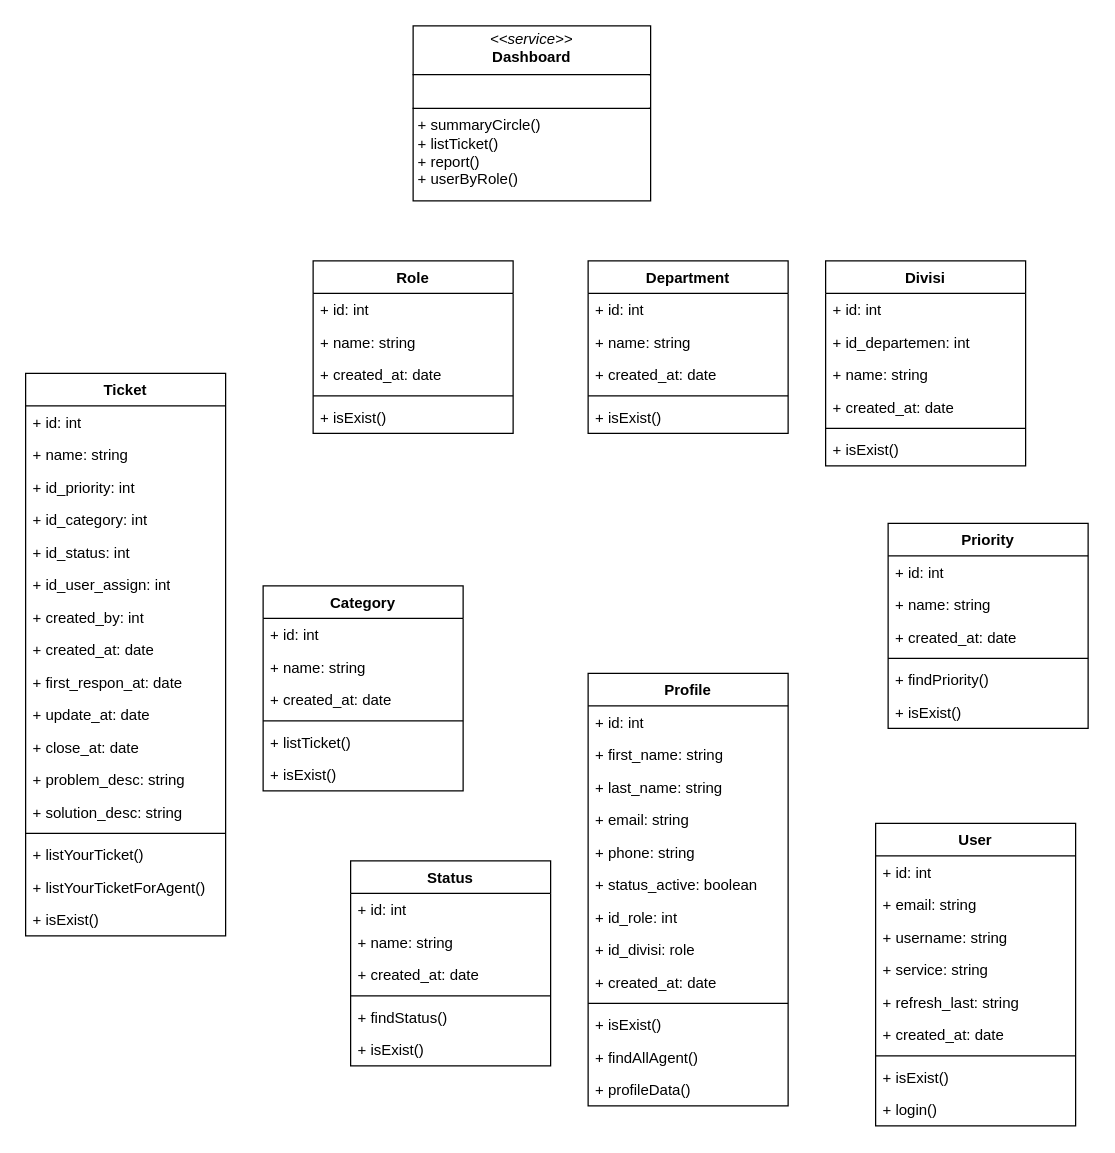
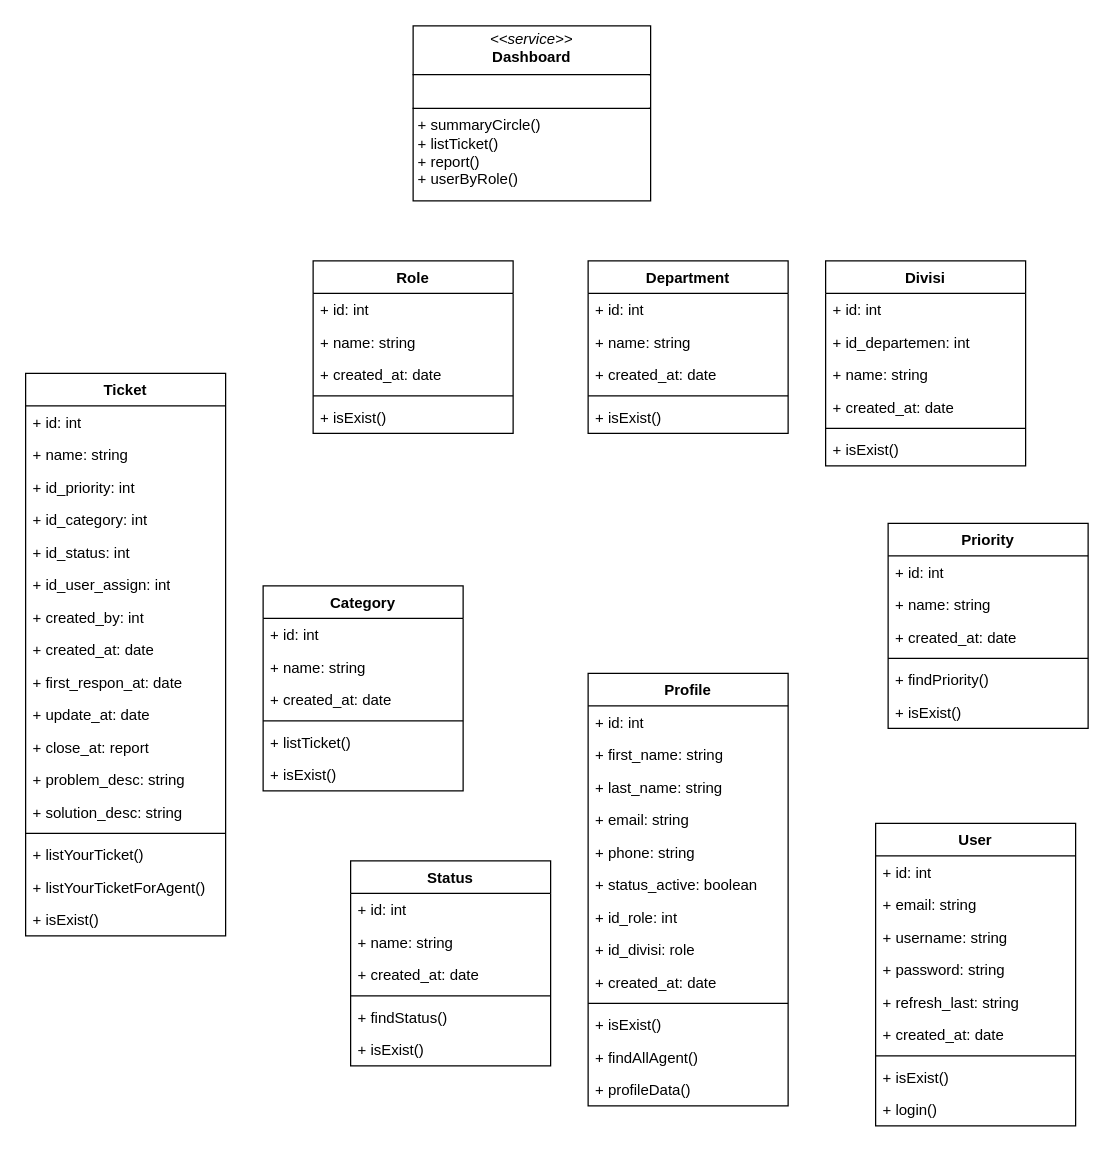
- <mxCell id="67" value="+ close_at: date" style="text;strokeColor=none;fillColor=none;align=left;verticalAlign=top;spacingLeft=4;spacingRight=4;overflow=hidden;rotatable=0;points=[[0,0.5],[1,0.5]];portConstraint=eastwest;whiteSpace=wrap;html=1;" vertex="1" parent="56"><mxGeometry y="286" width="160" height="26" as="geometry" /></mxCell>
+ <mxCell id="67" value="+ close_at: report" style="text;strokeColor=none;fillColor=none;align=left;verticalAlign=top;spacingLeft=4;spacingRight=4;overflow=hidden;rotatable=0;points=[[0,0.5],[1,0.5]];portConstraint=eastwest;whiteSpace=wrap;html=1;" vertex="1" parent="56"><mxGeometry y="286" width="160" height="26" as="geometry" /></mxCell>
- <mxCell id="79" value="+ service: string" style="text;strokeColor=none;fillColor=none;align=left;verticalAlign=top;spacingLeft=4;spacingRight=4;overflow=hidden;rotatable=0;points=[[0,0.5],[1,0.5]];portConstraint=eastwest;whiteSpace=wrap;html=1;" vertex="1" parent="75"><mxGeometry y="104" width="160" height="26" as="geometry" /></mxCell>
+ <mxCell id="79" value="+ password: string" style="text;strokeColor=none;fillColor=none;align=left;verticalAlign=top;spacingLeft=4;spacingRight=4;overflow=hidden;rotatable=0;points=[[0,0.5],[1,0.5]];portConstraint=eastwest;whiteSpace=wrap;html=1;" vertex="1" parent="75"><mxGeometry y="104" width="160" height="26" as="geometry" /></mxCell>
